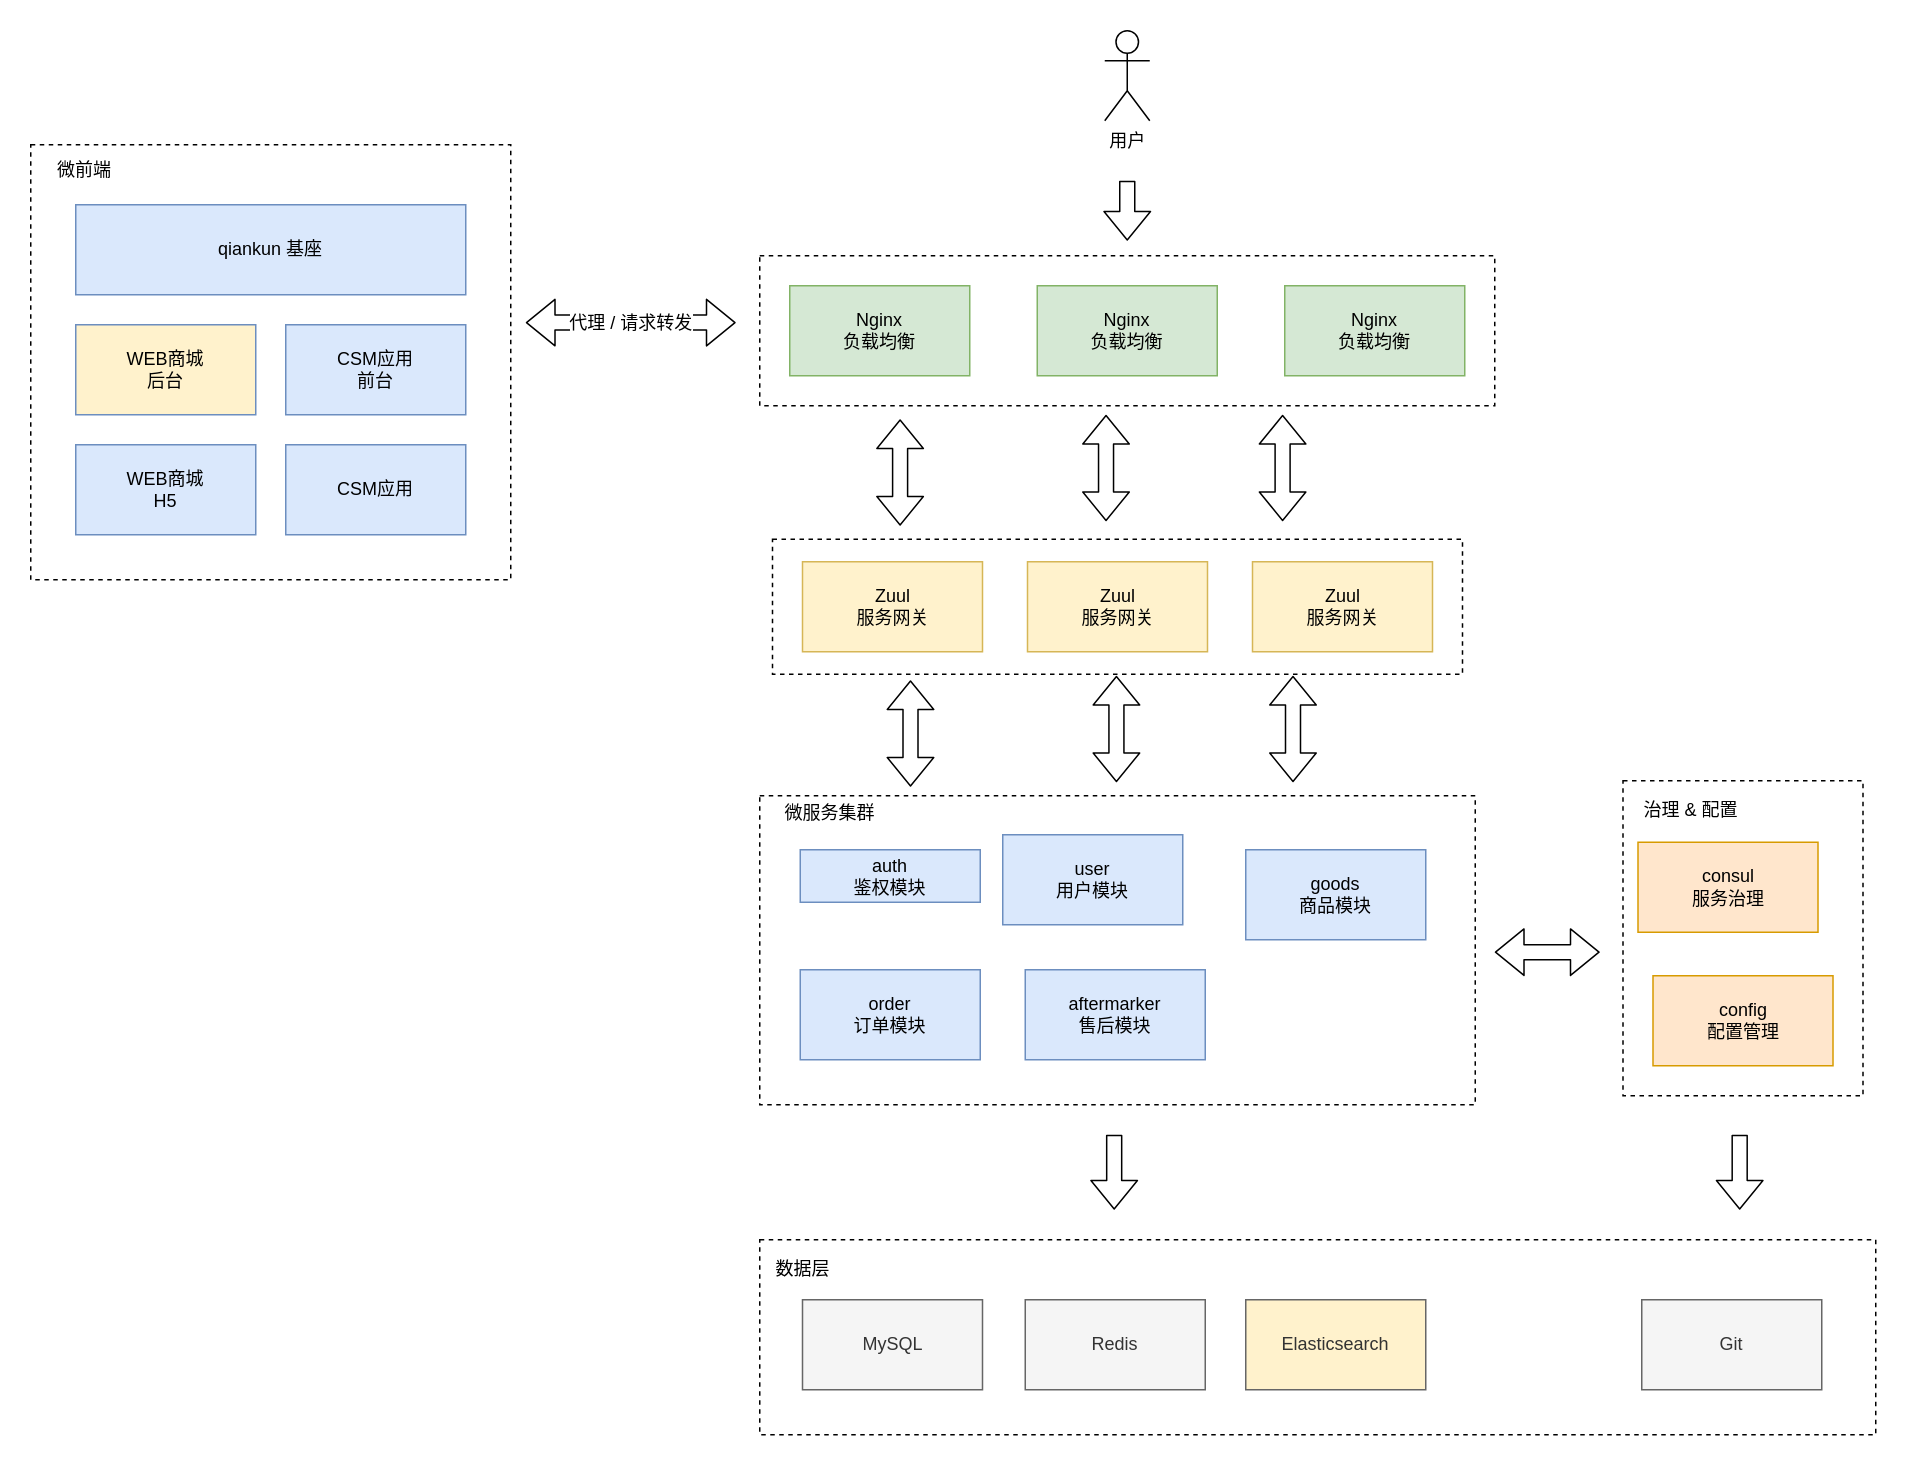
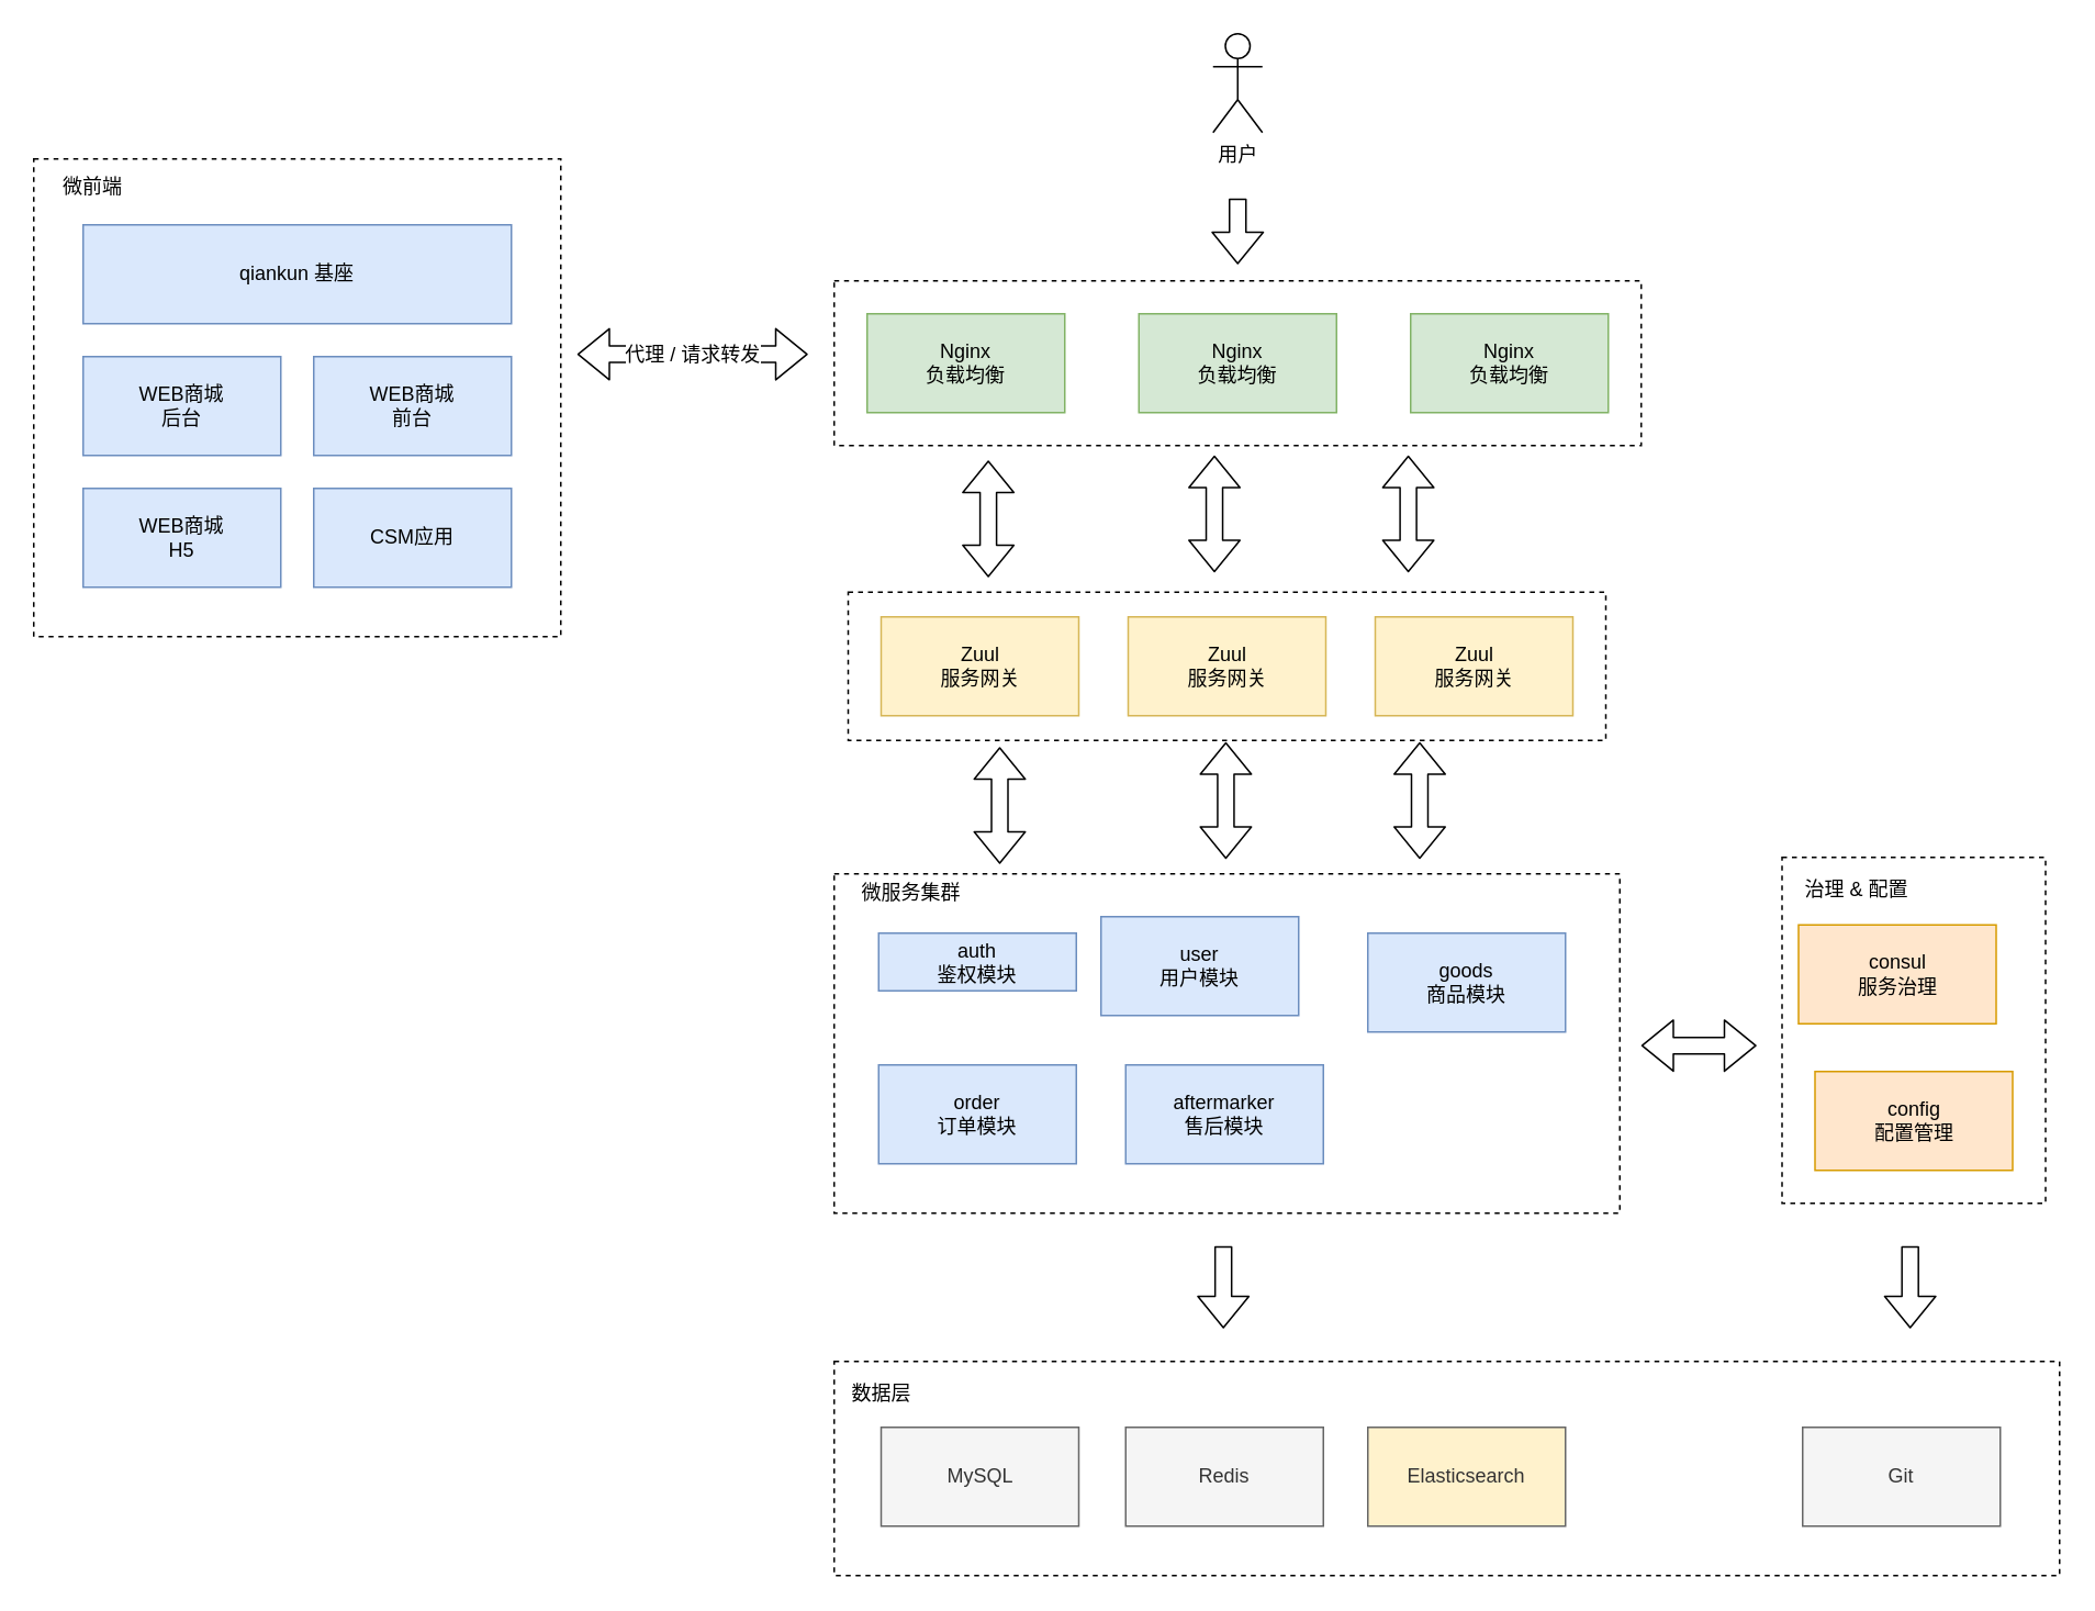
- <mxCell id="10" value="WEB商城&lt;br&gt;后台" style="rounded=0;whiteSpace=wrap;html=1;fillColor=#fff2cc;strokeColor=#6c8ebf;" vertex="1" parent="1"><mxGeometry x="50" y="216" width="120" height="60" as="geometry" /></mxCell>
+ <mxCell id="10" value="WEB商城&lt;br&gt;后台" style="rounded=0;whiteSpace=wrap;html=1;fillColor=#dae8fc;strokeColor=#6c8ebf;" vertex="1" parent="1"><mxGeometry x="50" y="216" width="120" height="60" as="geometry" /></mxCell>
- <mxCell id="11" value="CSM应用&lt;br&gt;前台" style="rounded=0;whiteSpace=wrap;html=1;fillColor=#dae8fc;strokeColor=#6c8ebf;" vertex="1" parent="1"><mxGeometry x="190" y="216" width="120" height="60" as="geometry" /></mxCell>
+ <mxCell id="11" value="WEB商城&lt;br&gt;前台" style="rounded=0;whiteSpace=wrap;html=1;fillColor=#dae8fc;strokeColor=#6c8ebf;" vertex="1" parent="1"><mxGeometry x="190" y="216" width="120" height="60" as="geometry" /></mxCell>
